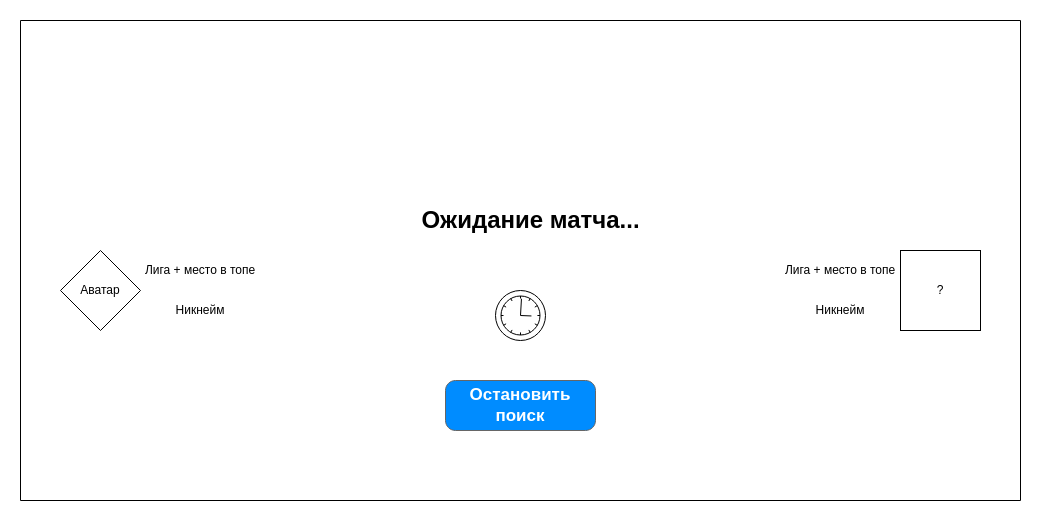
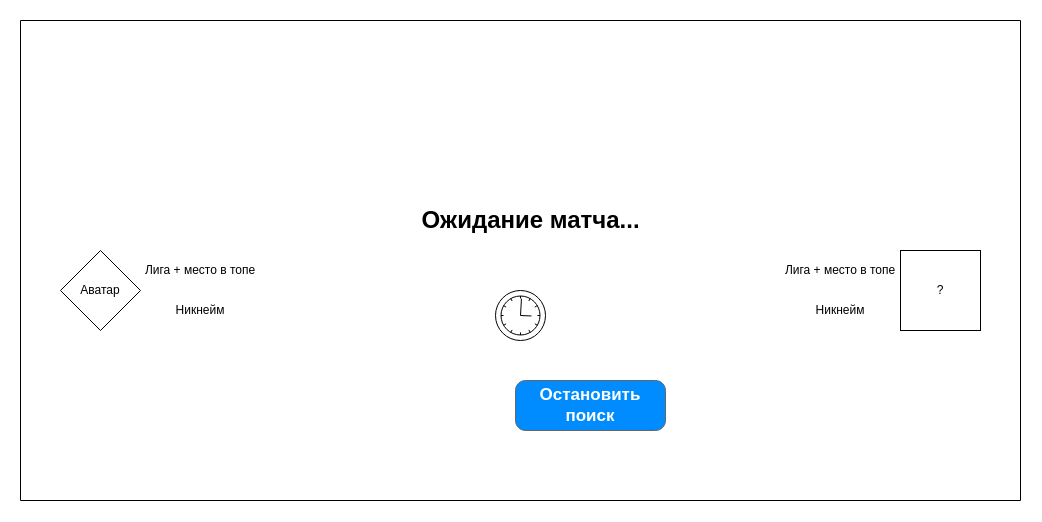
- <mxCell id="14" value="Остановить поиск" style="strokeWidth=1;shadow=0;dashed=0;align=center;html=1;shape=mxgraph.mockup.buttons.button;strokeColor=#666666;fontColor=#ffffff;mainText=;buttonStyle=round;fontSize=17;fontStyle=1;fillColor=#008cff;whiteSpace=wrap;" parent="1" vertex="1"><mxGeometry x="445" y="380" width="150" height="50" as="geometry" /></mxCell>
+ <mxCell id="14" value="Остановить поиск" style="strokeWidth=1;shadow=0;dashed=0;align=center;html=1;shape=mxgraph.mockup.buttons.button;strokeColor=#666666;fontColor=#ffffff;mainText=;buttonStyle=round;fontSize=17;fontStyle=1;fillColor=#008cff;whiteSpace=wrap;" parent="1" vertex="1"><mxGeometry x="515" y="380" width="150" height="50" as="geometry" /></mxCell>
